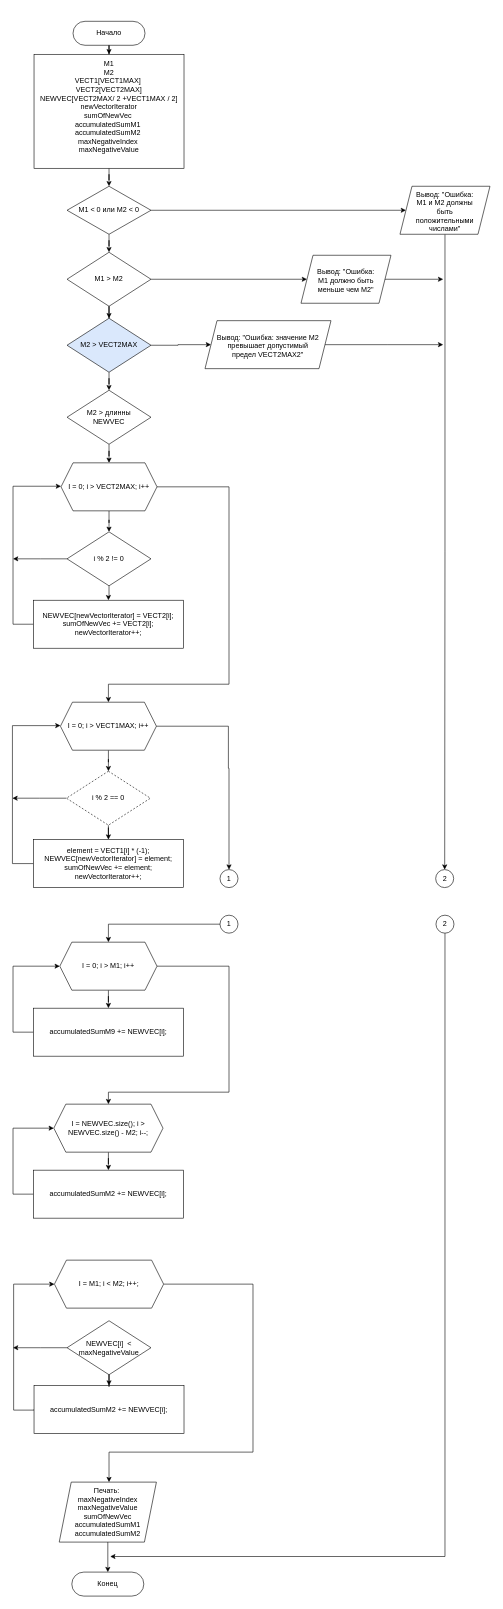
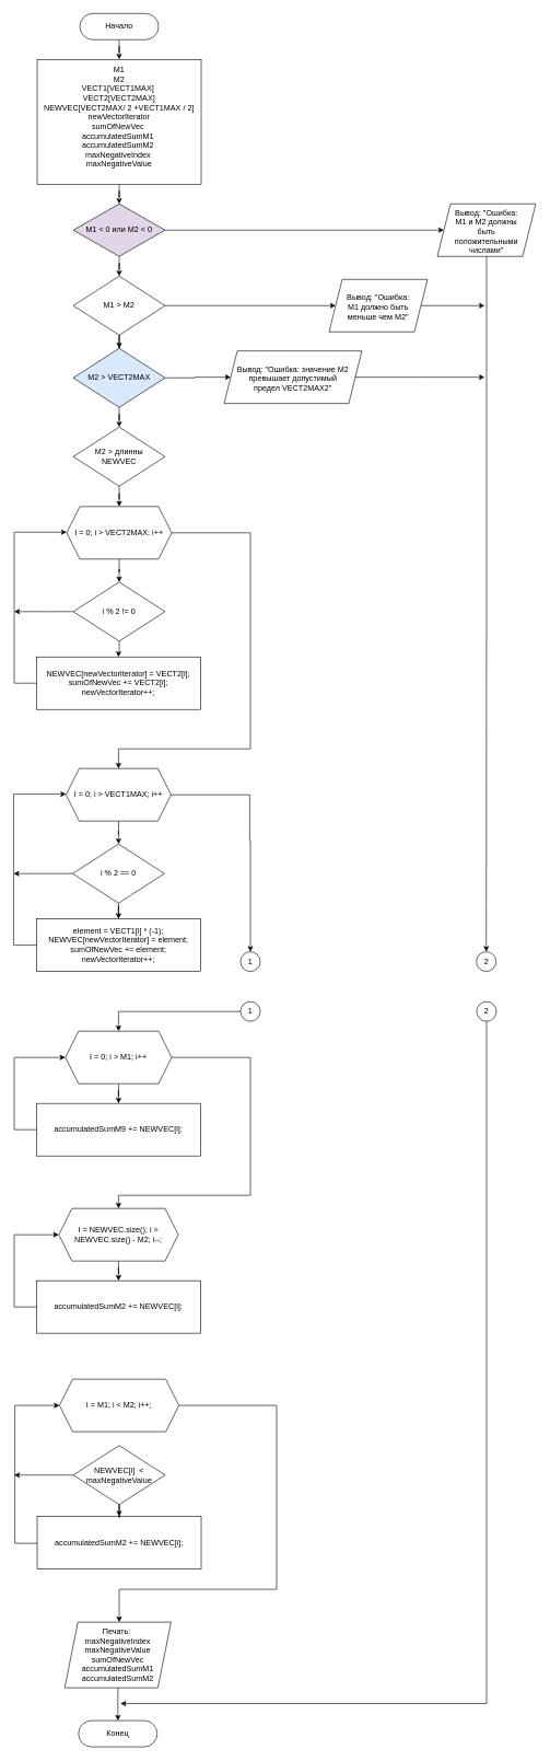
- <mxCell id="3" value="Начало" style="rounded=1;whiteSpace=wrap;html=1;comic=0;arcSize=50;" parent="1" vertex="1"><mxGeometry x="121" y="35" width="120" height="40" as="geometry" /></mxCell>
+ <mxCell id="3" value="Начало" style="rounded=1;whiteSpace=wrap;html=1;comic=0;arcSize=50;" parent="1" vertex="1"><mxGeometry x="121" width="120" height="40" as="geometry" y="20" /></mxCell>
- <mxCell id="8" value="M1 &amp;lt; 0 или M2 &amp;lt; 0" style="rhombus;whiteSpace=wrap;html=1;" parent="1" vertex="1"><mxGeometry x="111" y="310" width="140" height="80" as="geometry" /></mxCell>
+ <mxCell id="8" value="M1 &amp;lt; 0 или M2 &amp;lt; 0" style="rhombus;whiteSpace=wrap;html=1;fillColor=#e1d5e7;" parent="1" vertex="1"><mxGeometry x="111" y="310" width="140" height="80" as="geometry" /></mxCell>
- <mxCell id="36" value="i % 2 == 0" style="rhombus;whiteSpace=wrap;html=1;dashed=1;" parent="1" vertex="1"><mxGeometry x="110" y="1285" width="140" height="90" as="geometry" /></mxCell>
+ <mxCell id="36" value="i % 2 == 0" style="rhombus;whiteSpace=wrap;html=1;" parent="1" vertex="1"><mxGeometry x="110" y="1285" width="140" height="90" as="geometry" /></mxCell>
